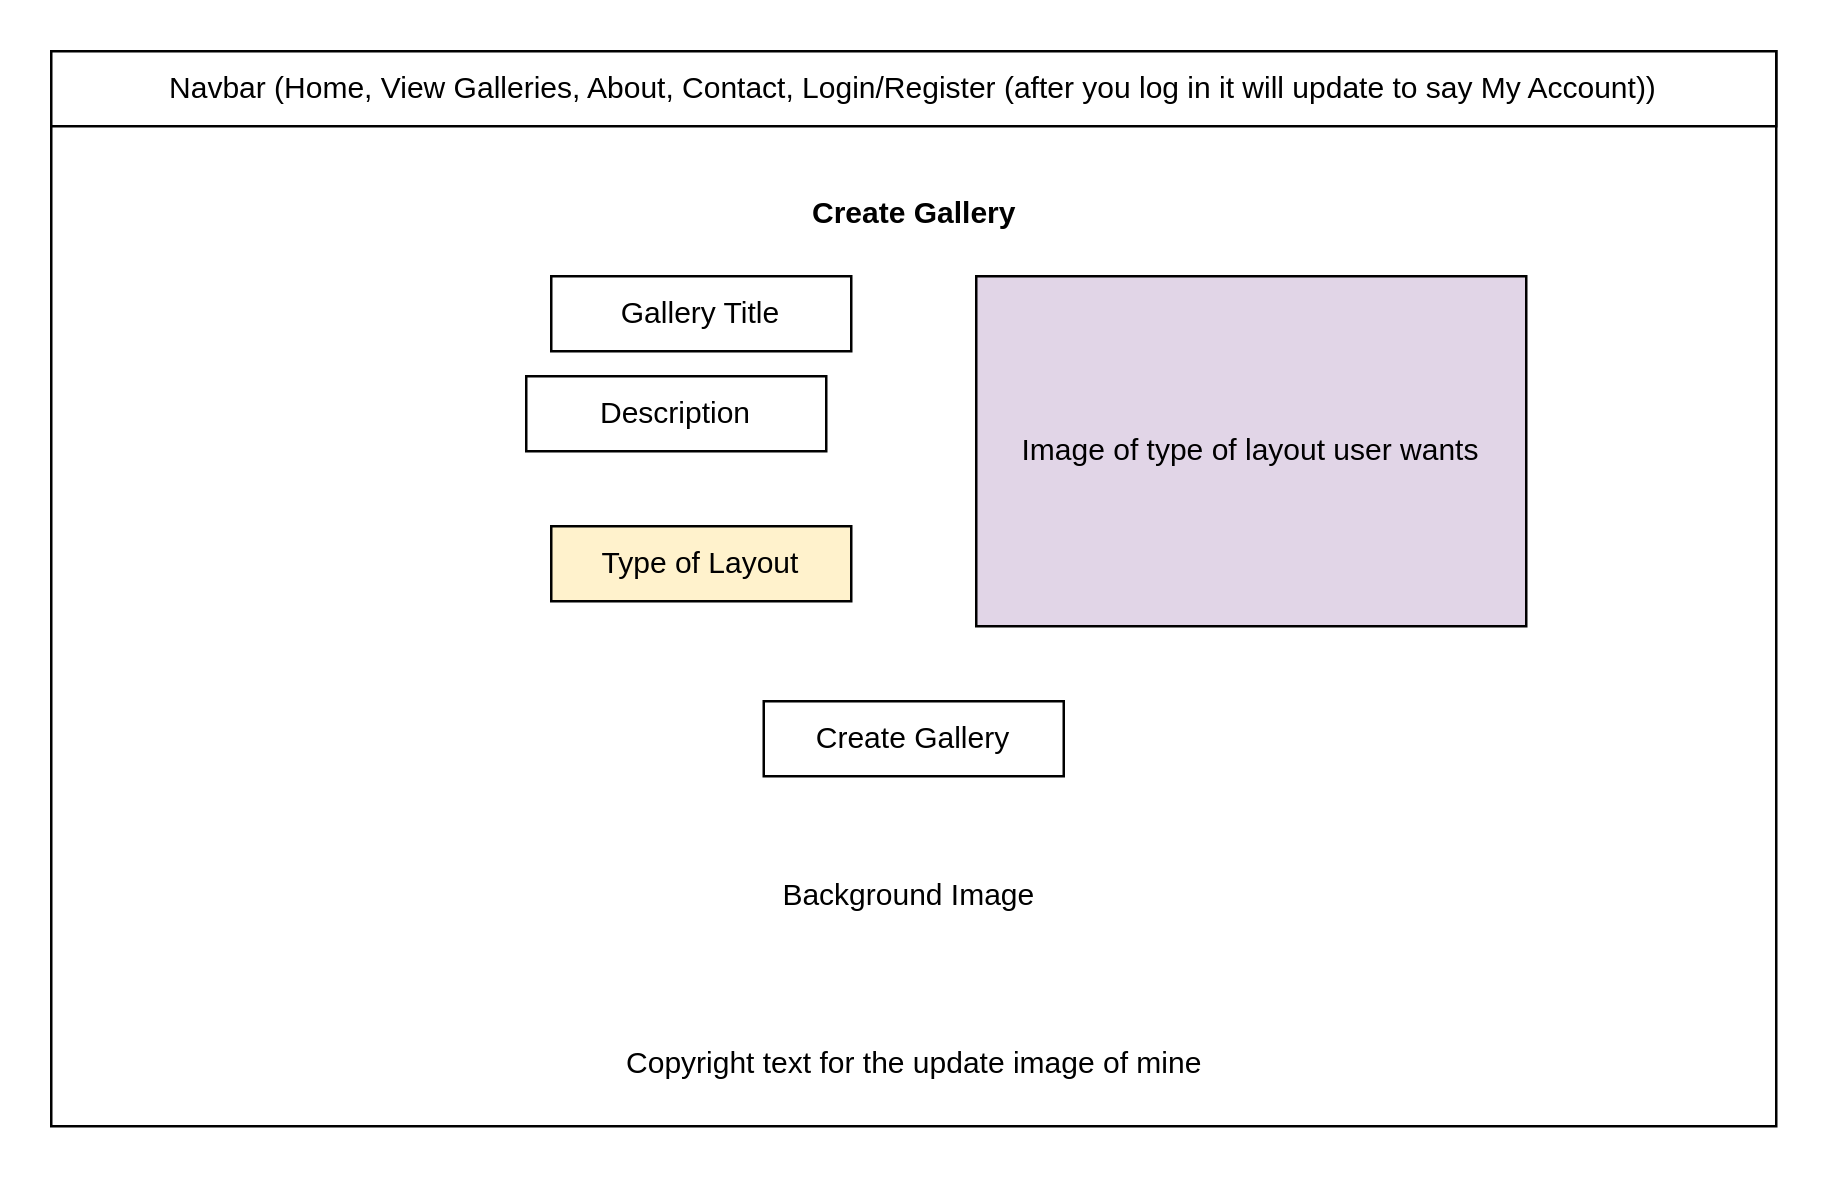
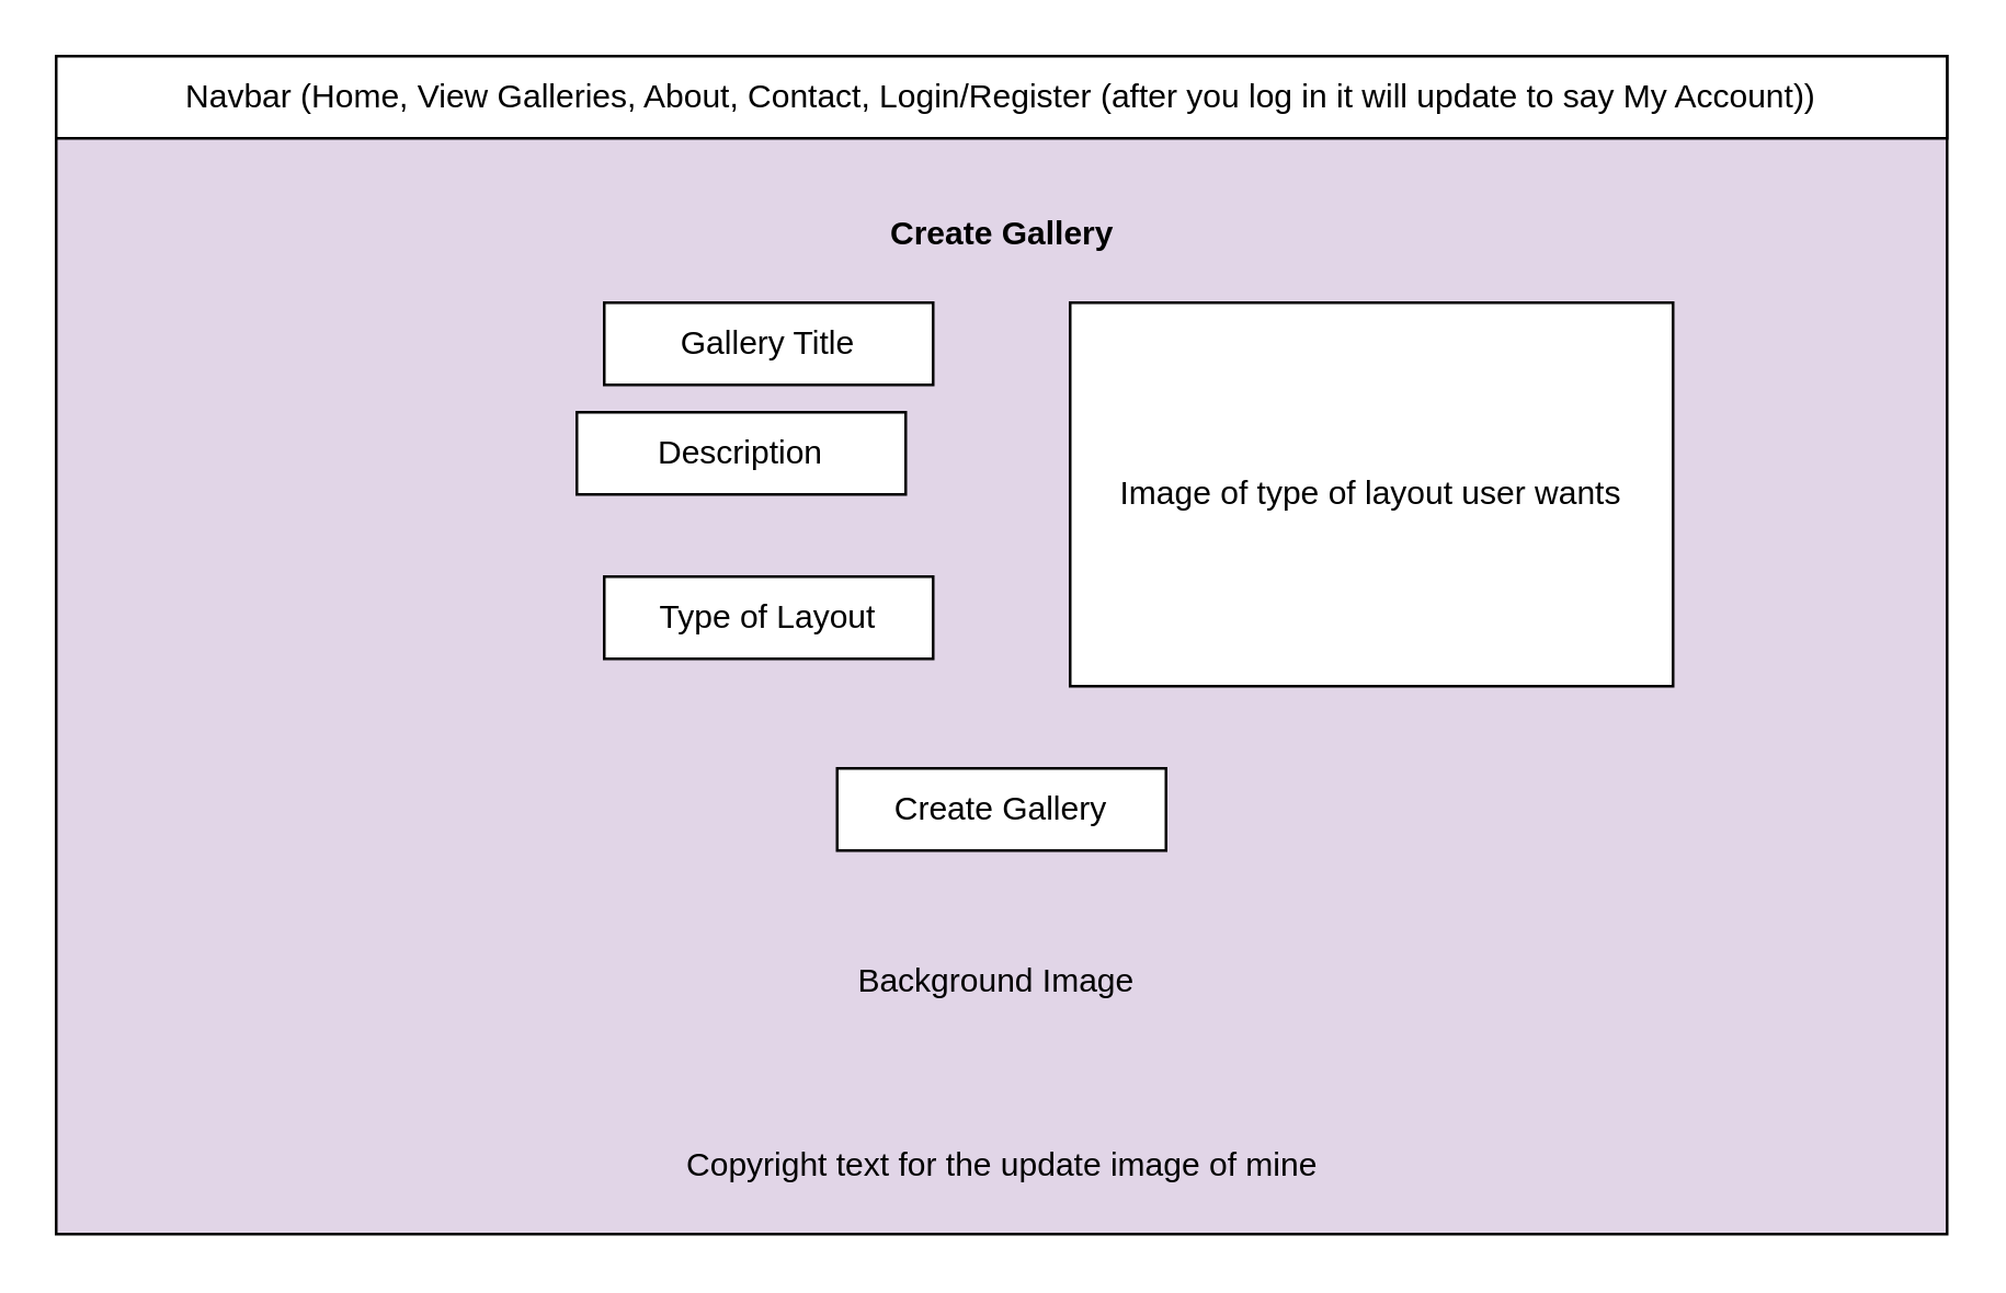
- <mxCell id="10" value="Image of type of layout user wants" style="rounded=0;whiteSpace=wrap;html=1;fillColor=#e1d5e7;" vertex="1" parent="1"><mxGeometry x="390" y="110" width="220" height="140" as="geometry" /></mxCell>
+ <mxCell id="10" value="Image of type of layout user wants" style="rounded=0;whiteSpace=wrap;html=1;" vertex="1" parent="1"><mxGeometry x="390" y="110" width="220" height="140" as="geometry" /></mxCell>
- <mxCell id="8" value="Type of Layout" style="rounded=0;whiteSpace=wrap;html=1;fillColor=#fff2cc;" vertex="1" parent="1"><mxGeometry x="220" y="210" width="120" height="30" as="geometry" /></mxCell>
+ <mxCell id="8" value="Type of Layout" style="rounded=0;whiteSpace=wrap;html=1;" vertex="1" parent="1"><mxGeometry x="220" y="210" width="120" height="30" as="geometry" /></mxCell>
- <mxCell id="2" value="&lt;div&gt;&lt;br&gt;&lt;/div&gt;&lt;div&gt;&lt;br&gt;&lt;/div&gt;&lt;div&gt;&lt;br&gt;&lt;/div&gt;&lt;div&gt;&lt;br&gt;&lt;/div&gt;&lt;div&gt;&lt;br&gt;&lt;/div&gt;&lt;div&gt;&lt;br&gt;&lt;/div&gt;&lt;div&gt;&lt;br&gt;&lt;/div&gt;&lt;div&gt;&lt;br&gt;&lt;/div&gt;&lt;div&gt;&lt;br&gt;&lt;/div&gt;&lt;div&gt;&lt;br&gt;&lt;/div&gt;&lt;div&gt;&lt;br&gt;&lt;/div&gt;&lt;div&gt;&lt;br&gt;&lt;/div&gt;&lt;div&gt;&lt;br&gt;&lt;/div&gt;&lt;div&gt;&lt;br&gt;&lt;/div&gt;&lt;div&gt;&lt;br&gt;&lt;/div&gt;&lt;div&gt;&lt;br&gt;&lt;/div&gt;&lt;div&gt;&lt;br&gt;&lt;/div&gt;Background Image&amp;nbsp;" style="rounded=0;whiteSpace=wrap;html=1;" parent="1" vertex="1"><mxGeometry x="20" y="20" width="690" height="430" as="geometry" /></mxCell>
+ <mxCell id="2" value="&lt;div&gt;&lt;br&gt;&lt;/div&gt;&lt;div&gt;&lt;br&gt;&lt;/div&gt;&lt;div&gt;&lt;br&gt;&lt;/div&gt;&lt;div&gt;&lt;br&gt;&lt;/div&gt;&lt;div&gt;&lt;br&gt;&lt;/div&gt;&lt;div&gt;&lt;br&gt;&lt;/div&gt;&lt;div&gt;&lt;br&gt;&lt;/div&gt;&lt;div&gt;&lt;br&gt;&lt;/div&gt;&lt;div&gt;&lt;br&gt;&lt;/div&gt;&lt;div&gt;&lt;br&gt;&lt;/div&gt;&lt;div&gt;&lt;br&gt;&lt;/div&gt;&lt;div&gt;&lt;br&gt;&lt;/div&gt;&lt;div&gt;&lt;br&gt;&lt;/div&gt;&lt;div&gt;&lt;br&gt;&lt;/div&gt;&lt;div&gt;&lt;br&gt;&lt;/div&gt;&lt;div&gt;&lt;br&gt;&lt;/div&gt;&lt;div&gt;&lt;br&gt;&lt;/div&gt;Background Image&amp;nbsp;" style="rounded=0;whiteSpace=wrap;html=1;fillColor=#e1d5e7;" parent="1" vertex="1"><mxGeometry x="20" y="20" width="690" height="430" as="geometry" /></mxCell>
